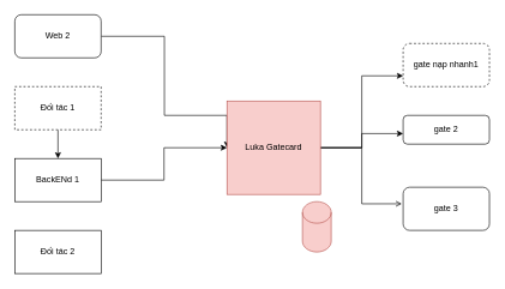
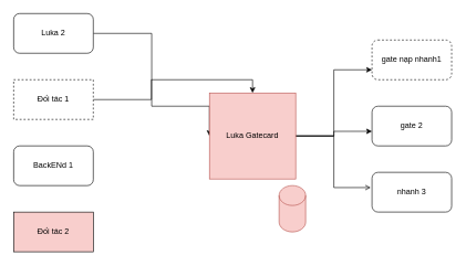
- <mxCell id="8" value="Web 2" style="rounded=1;whiteSpace=wrap;html=1;" vertex="1" parent="1"><mxGeometry x="20" y="20" width="120" height="60" as="geometry" /></mxCell>
+ <mxCell id="8" value="Luka 2" style="rounded=1;whiteSpace=wrap;html=1;" vertex="1" parent="1"><mxGeometry x="20" y="20" width="120" height="60" as="geometry" /></mxCell>
- <mxCell id="14" value="gate 2" style="rounded=1;whiteSpace=wrap;html=1;" vertex="1" parent="1"><mxGeometry x="560" y="160" width="120" height="40" as="geometry" /></mxCell>
+ <mxCell id="14" value="gate 2" style="rounded=1;whiteSpace=wrap;html=1;" vertex="1" parent="1"><mxGeometry x="560" y="160" width="120" height="60" as="geometry" /></mxCell>
- <mxCell id="2" style="edgeStyle=orthogonalEdgeStyle;rounded=0;orthogonalLoop=1;jettySize=auto;html=1;" edge="1" parent="1" source="3" target="5"><mxGeometry relative="1" as="geometry"><mxPoint x="300" y="210" as="targetPoint" /></mxGeometry></mxCell>
+ <mxCell id="2" style="edgeStyle=orthogonalEdgeStyle;rounded=0;orthogonalLoop=1;jettySize=auto;html=1;entryX=0.5;entryY=0;entryDx=0;entryDy=0;" edge="1" parent="1" source="3" target="12"><mxGeometry relative="1" as="geometry"><mxPoint x="300" y="210" as="targetPoint" /></mxGeometry></mxCell>
- <mxCell id="5" value="BackENd 1" style="rounded=0;whiteSpace=wrap;html=1;" vertex="1" parent="1"><mxGeometry x="20" y="220" width="120" height="60" as="geometry" /></mxCell>
+ <mxCell id="5" value="BackENd 1" style="whiteSpace=wrap;html=1;rounded=1;" vertex="1" parent="1"><mxGeometry x="20" y="220" width="120" height="60" as="geometry" /></mxCell>
- <mxCell id="4" style="edgeStyle=orthogonalEdgeStyle;rounded=0;orthogonalLoop=1;jettySize=auto;html=1;entryX=0;entryY=0.5;entryDx=0;entryDy=0;" edge="1" parent="1" source="5" target="12"><mxGeometry relative="1" as="geometry" /></mxCell>
- <mxCell id="15" value="gate 3" style="rounded=1;whiteSpace=wrap;html=1;" vertex="1" parent="1"><mxGeometry x="560" y="260" width="120" height="60" as="geometry" /></mxCell>
+ <mxCell id="15" value="nhanh 3" style="rounded=1;whiteSpace=wrap;html=1;" vertex="1" parent="1"><mxGeometry x="560" y="260" width="120" height="60" as="geometry" /></mxCell>
- <mxCell id="6" value="Đối tác 2" style="rounded=0;whiteSpace=wrap;html=1;" vertex="1" parent="1"><mxGeometry x="20" y="320" width="120" height="60" as="geometry" /></mxCell>
+ <mxCell id="6" value="Đối tác 2" style="rounded=0;whiteSpace=wrap;html=1;fillColor=#f8cecc;" vertex="1" parent="1"><mxGeometry x="20" y="320" width="120" height="60" as="geometry" /></mxCell>
